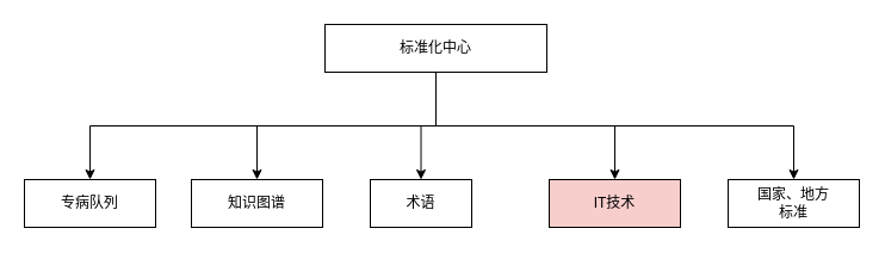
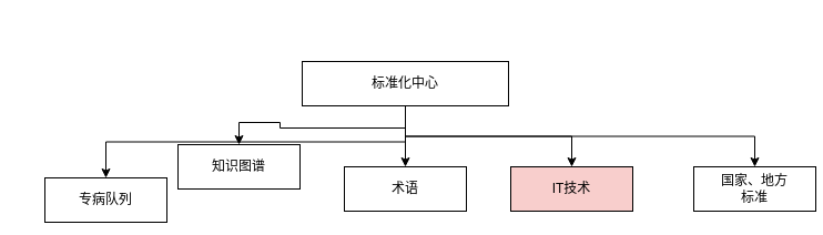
- <mxCell id="7" value="标准化中心" style="rounded=0;whiteSpace=wrap;html=1;" parent="1" vertex="1"><mxGeometry x="272" y="20" width="186" height="40" as="geometry" /></mxCell>
+ <mxCell id="7" value="标准化中心" style="rounded=0;whiteSpace=wrap;html=1;" parent="1" vertex="1"><mxGeometry x="272" y="55" width="186" height="40" as="geometry" /></mxCell>
- <mxCell id="8" value="专病队列" style="rounded=0;whiteSpace=wrap;html=1;" parent="1" vertex="1"><mxGeometry x="20" y="150" width="110" height="40" as="geometry" /></mxCell>
+ <mxCell id="8" value="专病队列" style="rounded=0;whiteSpace=wrap;html=1;" parent="1" vertex="1"><mxGeometry x="40" y="160" width="110" height="40" as="geometry" /></mxCell>
- <mxCell id="10" value="知识图谱" style="rounded=0;whiteSpace=wrap;html=1;" parent="1" vertex="1"><mxGeometry x="160" y="150" width="110" height="40" as="geometry" /></mxCell>
+ <mxCell id="10" value="知识图谱" style="rounded=0;whiteSpace=wrap;html=1;" parent="1" vertex="1"><mxGeometry x="160" y="130" width="110" height="40" as="geometry" /></mxCell>
- <mxCell id="11" value="术语" style="rounded=0;whiteSpace=wrap;html=1;" parent="1" vertex="1"><mxGeometry x="310" y="150" width="85" height="40" as="geometry" /></mxCell>
+ <mxCell id="11" value="术语" style="rounded=0;whiteSpace=wrap;html=1;" parent="1" vertex="1"><mxGeometry x="310" y="150" width="110" height="40" as="geometry" /></mxCell>
- <mxCell id="9" value="&lt;span&gt;国家、&lt;/span&gt;地方&lt;span&gt;&lt;br&gt;标准&lt;/span&gt;" style="rounded=0;whiteSpace=wrap;html=1;" parent="1" vertex="1"><mxGeometry x="610" y="150" width="110" height="40" as="geometry" /></mxCell>
+ <mxCell id="9" value="&lt;span&gt;国家、&lt;/span&gt;地方&lt;span&gt;&lt;br&gt;标准&lt;/span&gt;" style="rounded=0;whiteSpace=wrap;html=1;" parent="1" vertex="1"><mxGeometry x="625" y="150" width="110" height="40" as="geometry" /></mxCell>
